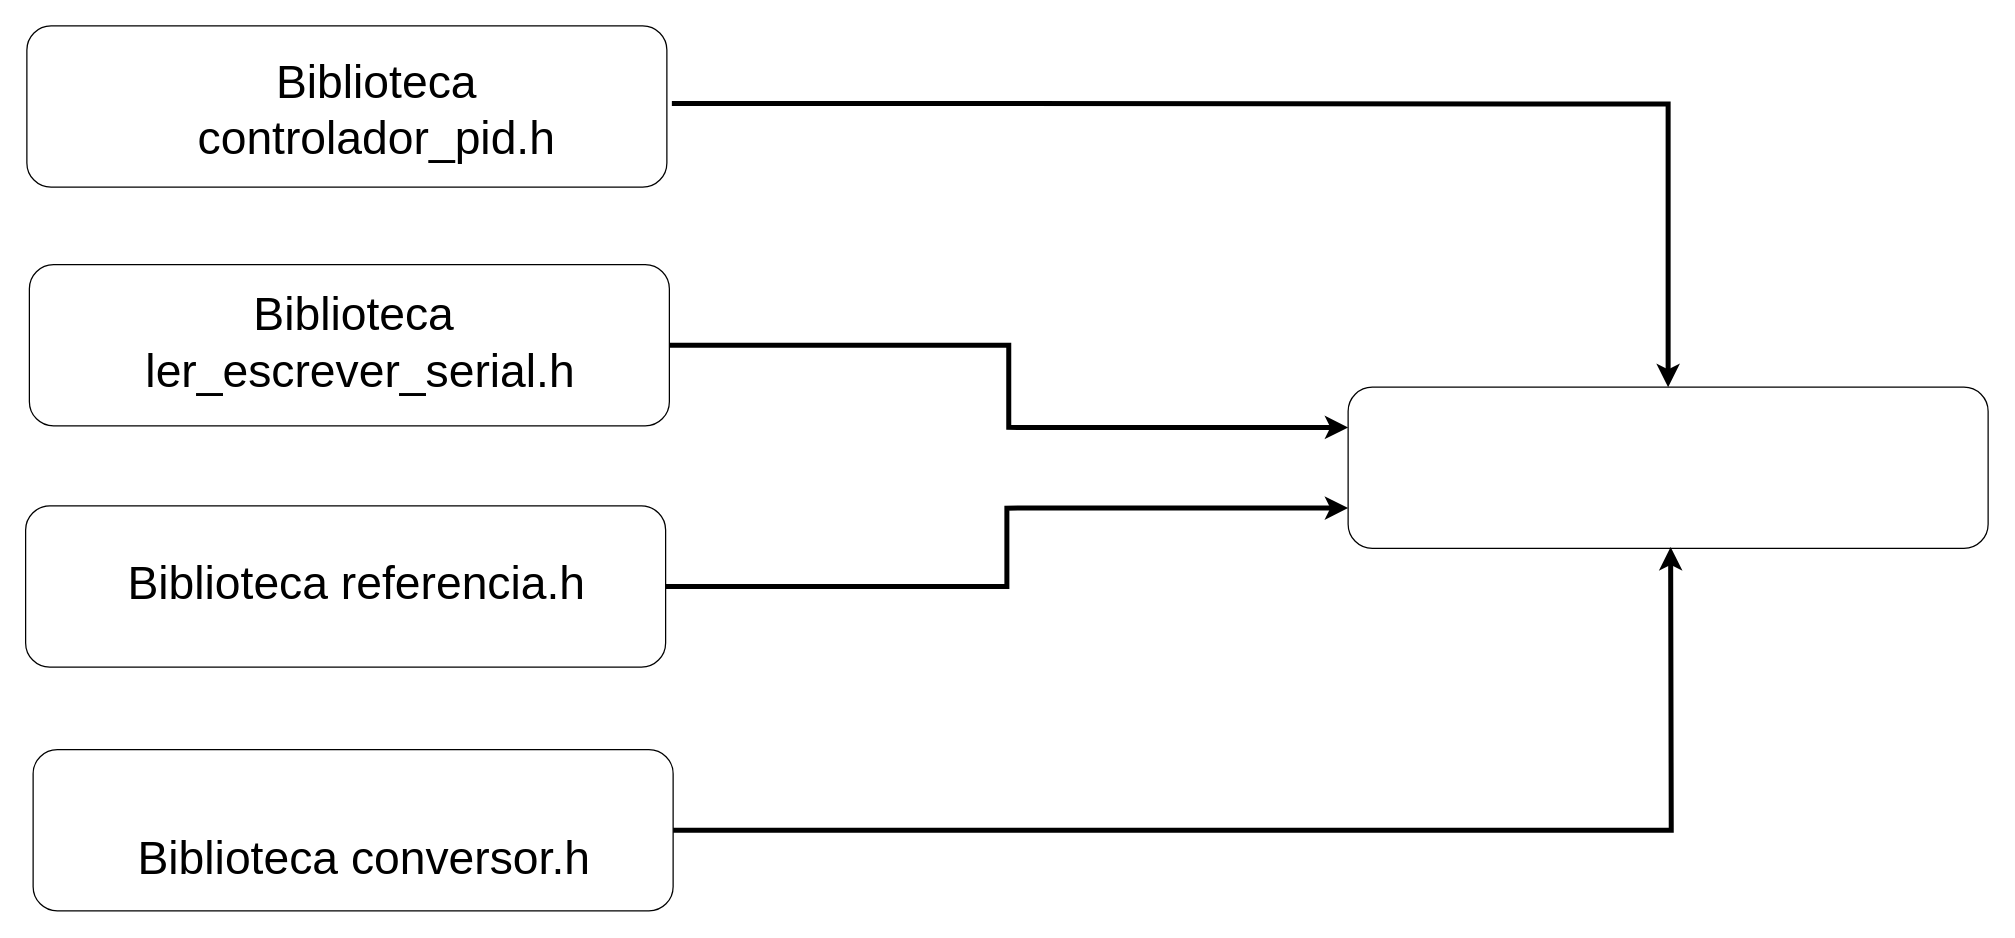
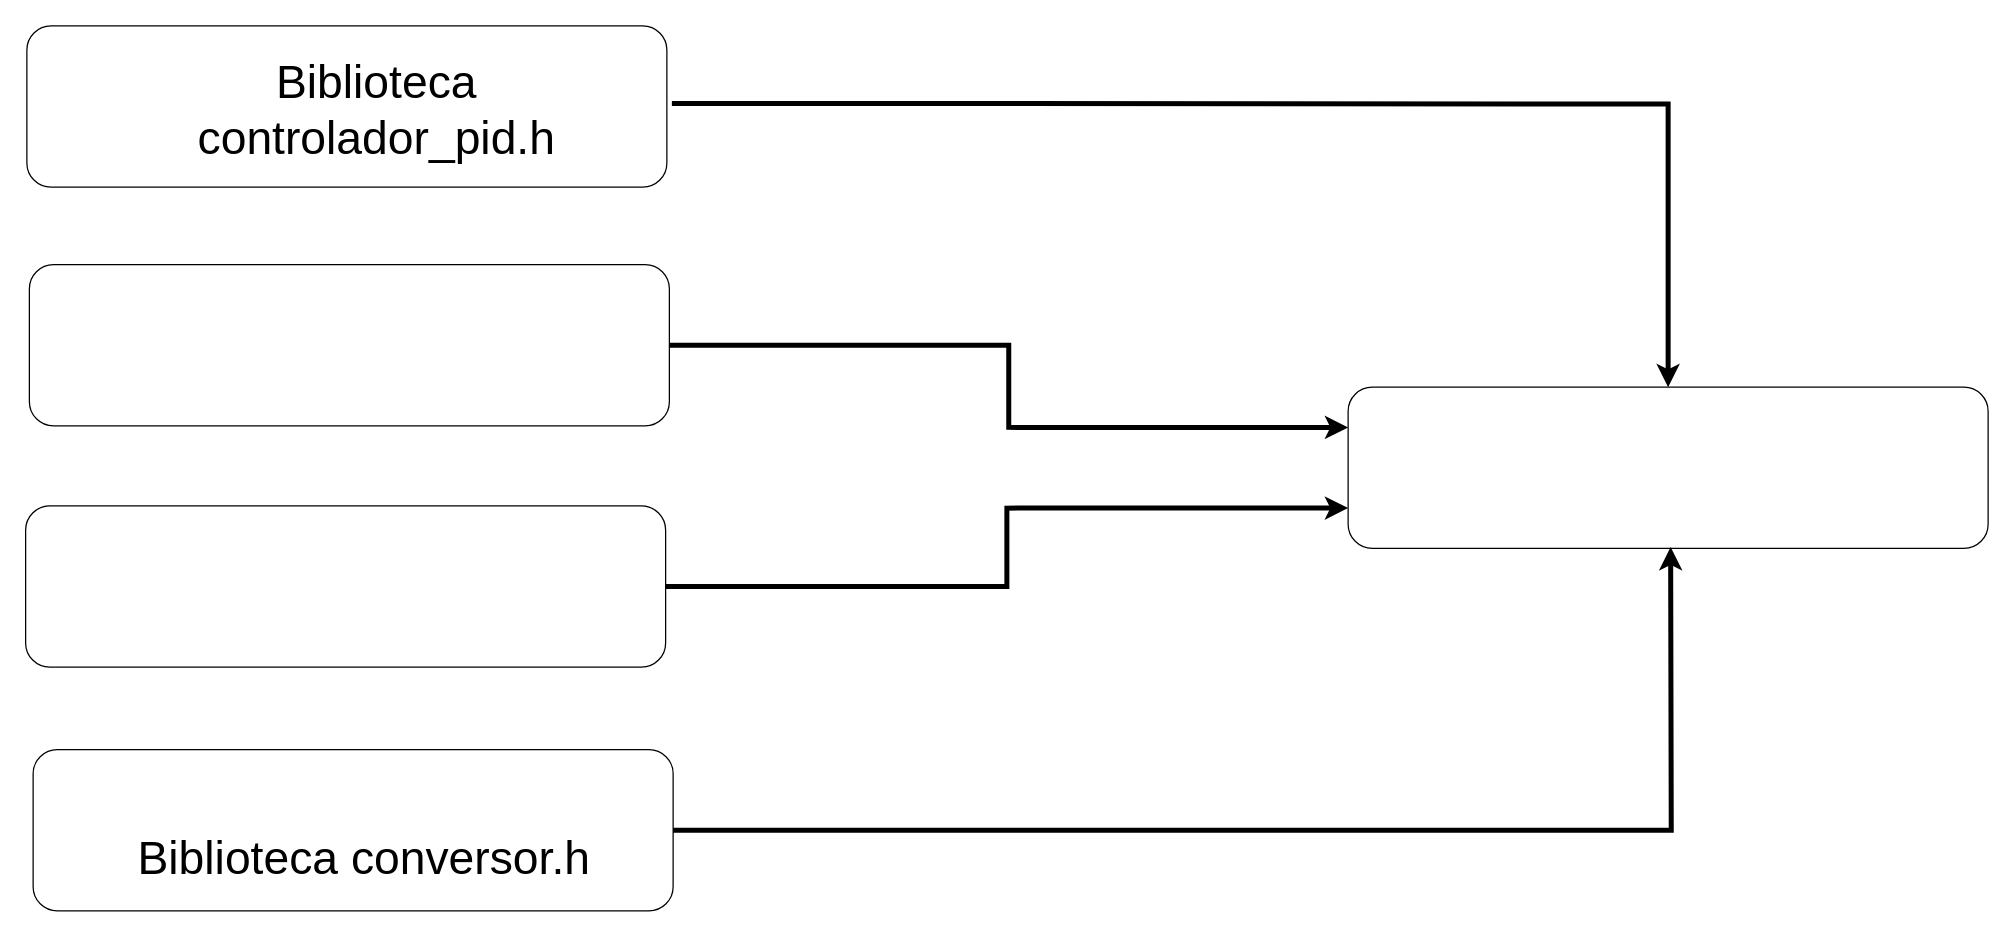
- <mxCell id="7" value="Biblioteca&amp;nbsp;&lt;br&gt;ler_escrever_serial.h" style="text;html=1;strokeColor=none;fillColor=none;align=center;verticalAlign=middle;whiteSpace=wrap;rounded=0;fontSize=37;" parent="1" vertex="1"><mxGeometry x="59" y="234" width="458" height="79" as="geometry" /></mxCell>
- <mxCell id="11" value="Biblioteca&amp;nbsp;referencia.h" style="text;html=1;strokeColor=none;fillColor=none;align=center;verticalAlign=middle;whiteSpace=wrap;rounded=0;fontSize=37;" parent="1" vertex="1"><mxGeometry x="56" y="427" width="458" height="79" as="geometry" /></mxCell>
